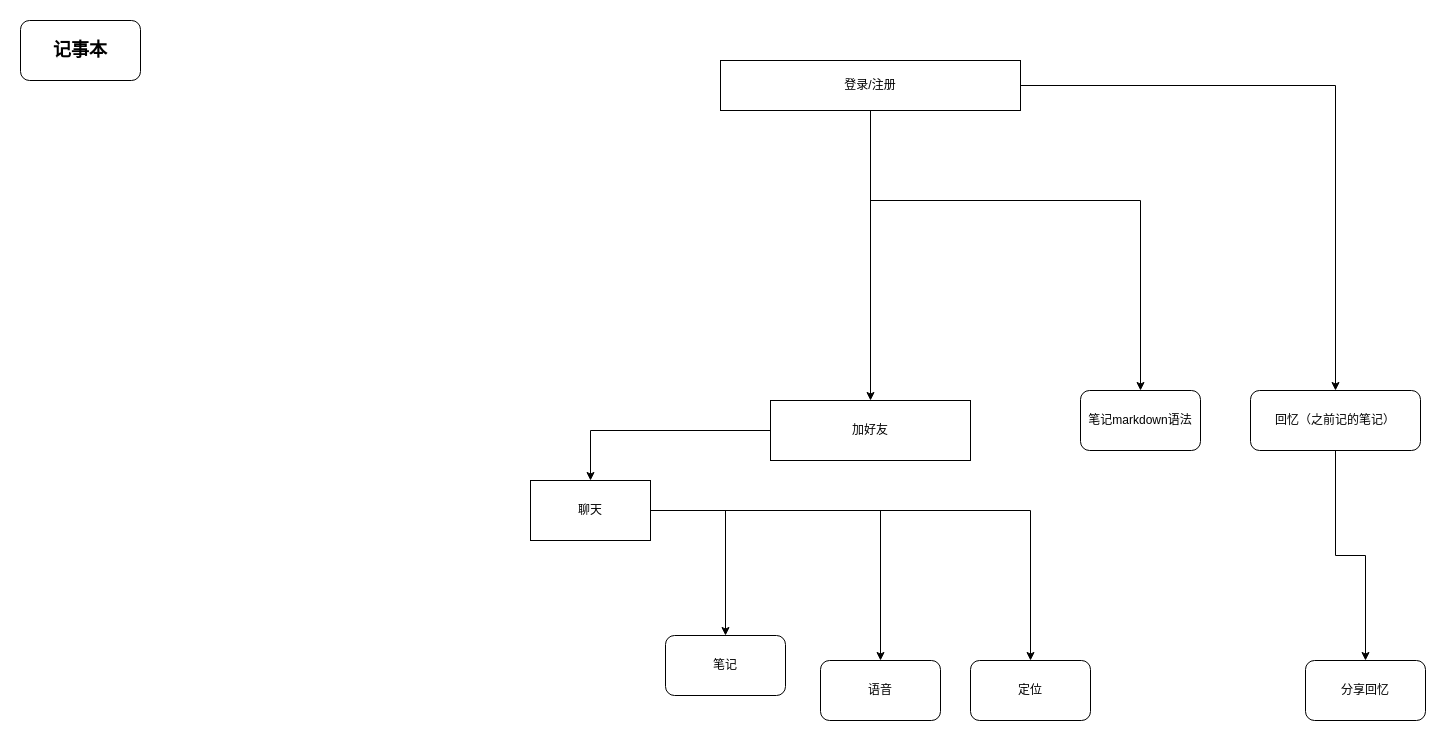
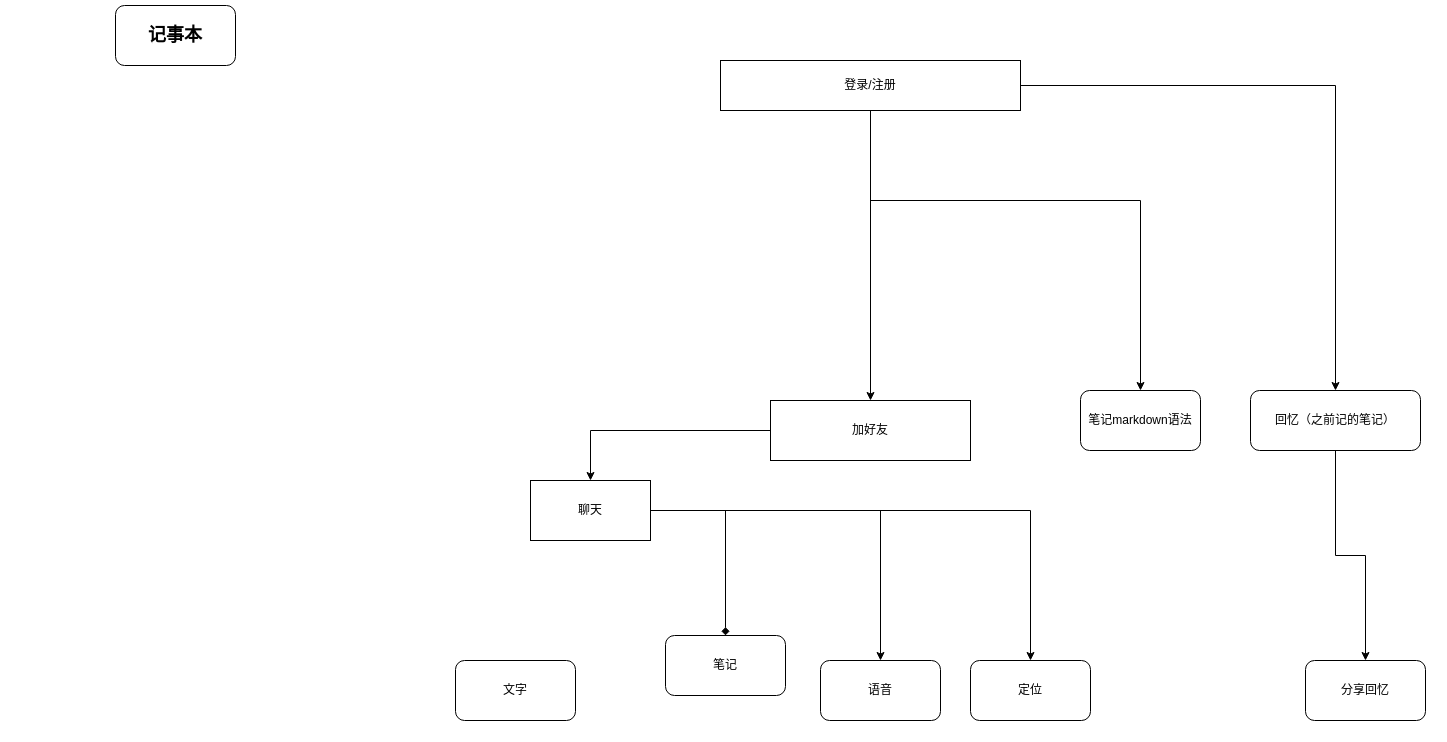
- <mxCell id="17" value="&lt;b&gt;&lt;font style=&quot;font-size: 18px&quot;&gt;记事本&lt;/font&gt;&lt;/b&gt;" style="rounded=1;whiteSpace=wrap;html=1;" vertex="1" parent="1"><mxGeometry x="20" y="20" width="120" height="60" as="geometry" /></mxCell>
+ <mxCell id="17" value="&lt;b&gt;&lt;font style=&quot;font-size: 18px&quot;&gt;记事本&lt;/font&gt;&lt;/b&gt;" style="rounded=1;whiteSpace=wrap;html=1;" vertex="1" parent="1"><mxGeometry x="115" y="5" width="120" height="60" as="geometry" /></mxCell>
- <mxCell id="9" style="edgeStyle=orthogonalEdgeStyle;rounded=0;orthogonalLoop=1;jettySize=auto;html=1;" edge="1" parent="1" source="11" target="14"><mxGeometry relative="1" as="geometry" /></mxCell>
+ <mxCell id="9" style="edgeStyle=orthogonalEdgeStyle;rounded=0;orthogonalLoop=1;jettySize=auto;html=1;endArrow=diamond;" edge="1" parent="1" source="11" target="14"><mxGeometry relative="1" as="geometry" /></mxCell>
+ <mxCell id="13" value="文字" style="rounded=1;whiteSpace=wrap;html=1;" vertex="1" parent="1"><mxGeometry x="455" y="660" width="120" height="60" as="geometry" /></mxCell>
